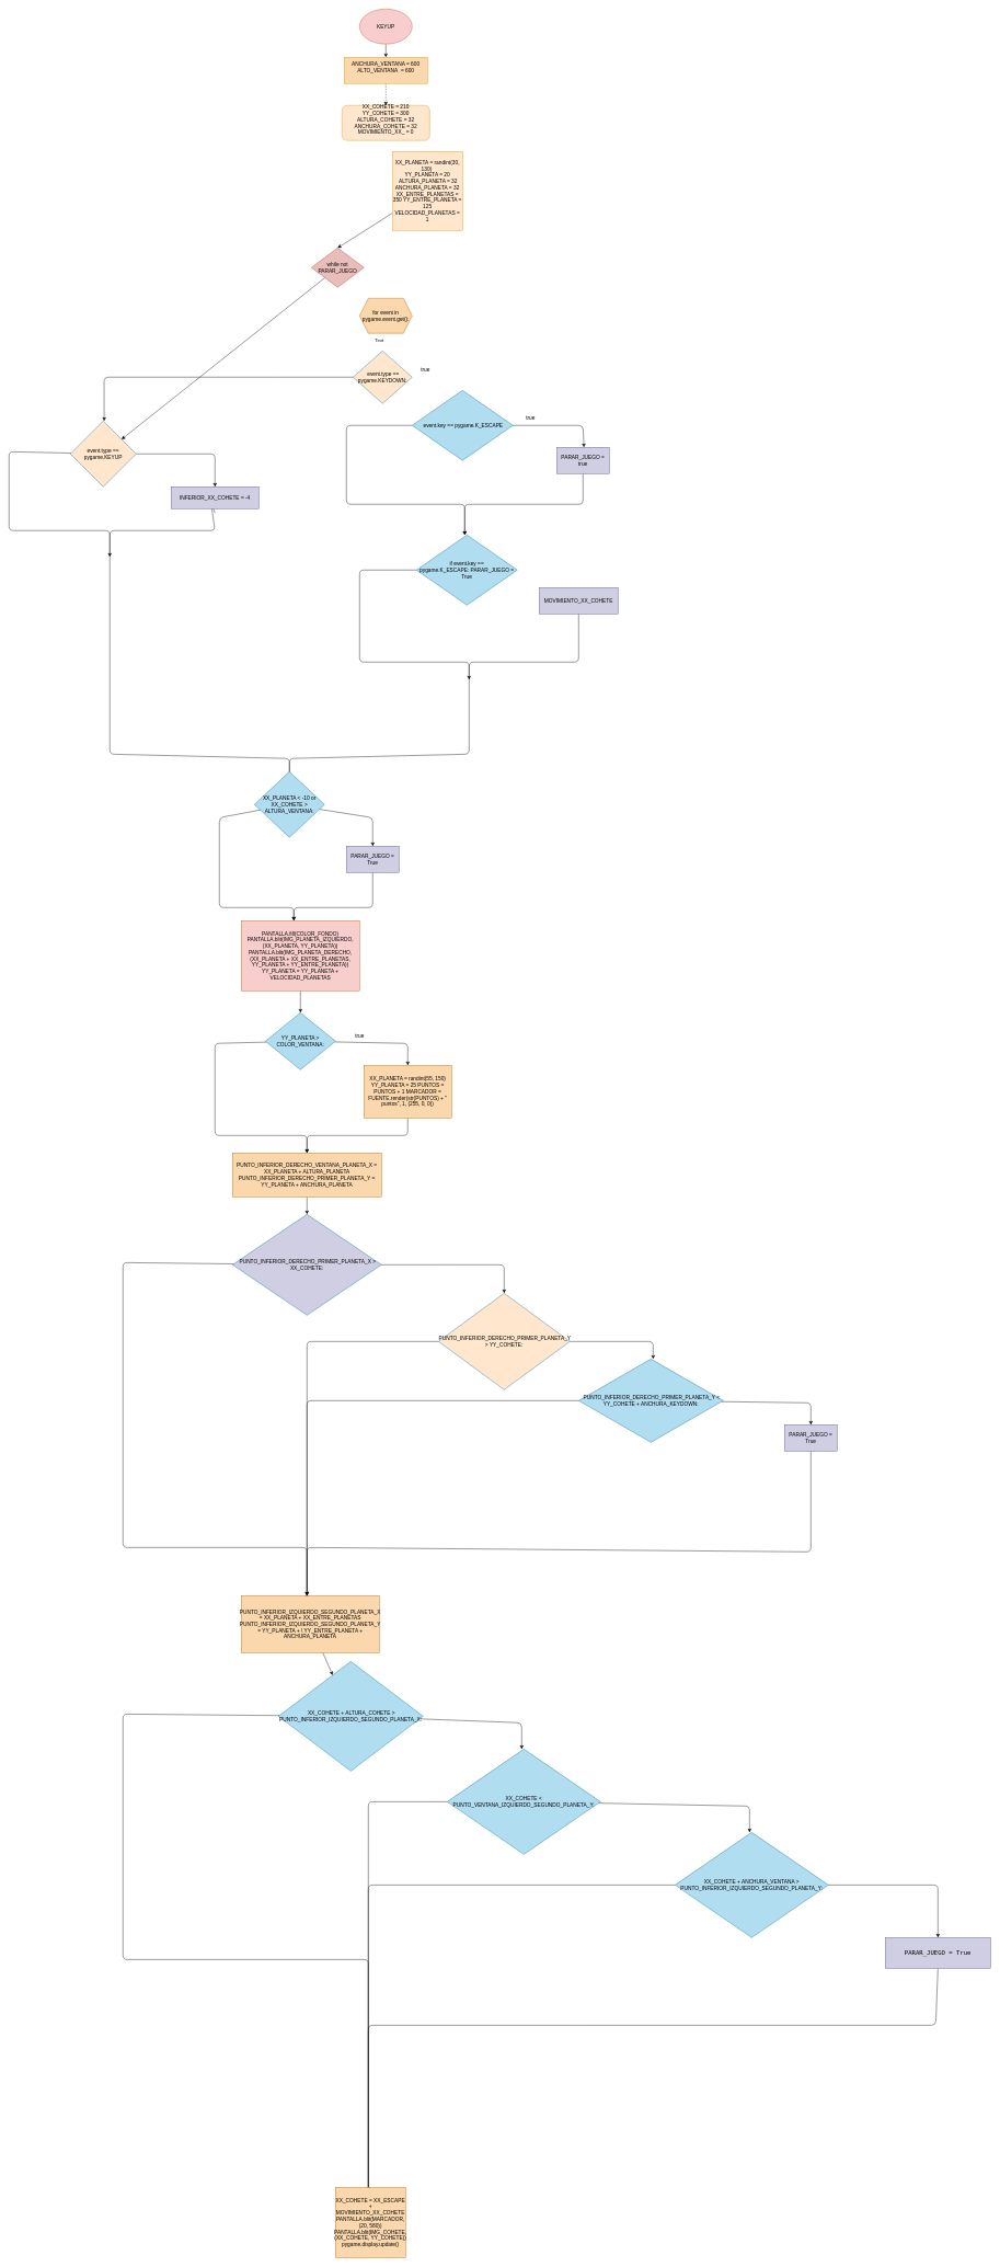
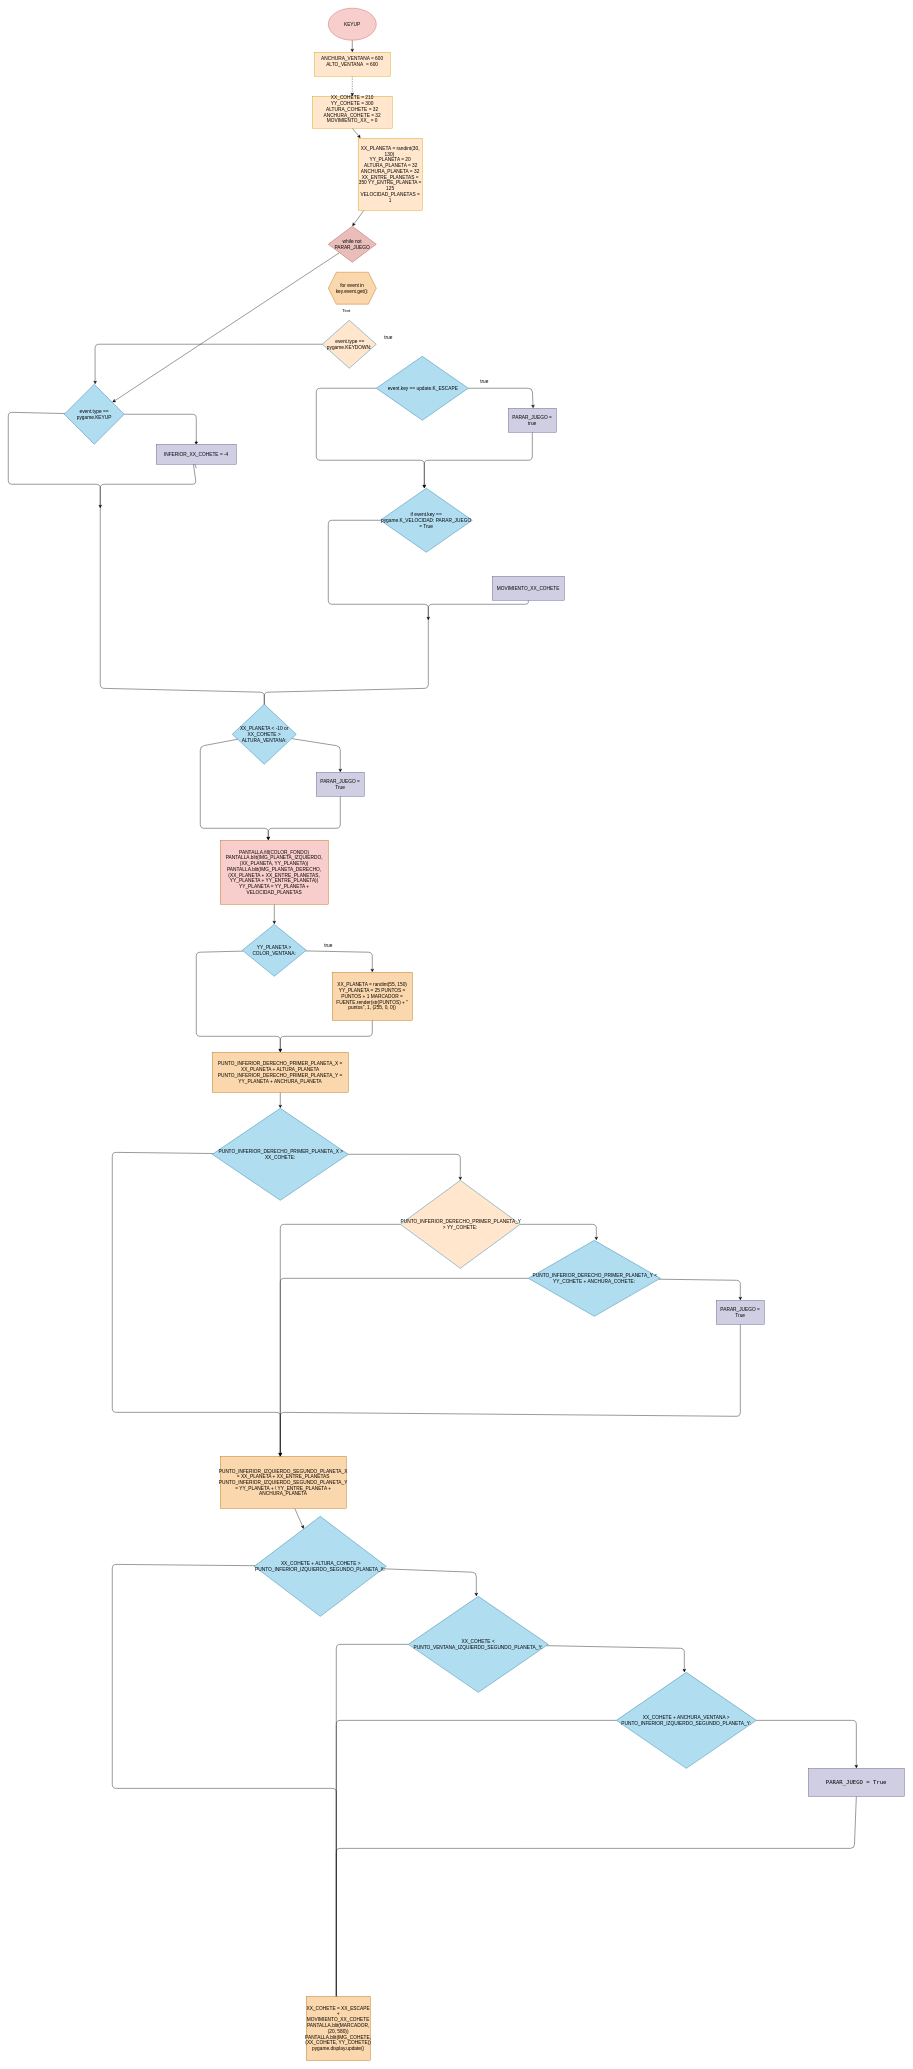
- <mxCell id="5" value="ANCHURA_VENTANA = 600&lt;div&gt;ALTO_VENTANA&amp;nbsp; = 600&lt;/div&gt;&lt;div&gt;&lt;br&gt;&lt;/div&gt;" style="rounded=0;whiteSpace=wrap;html=1;fillColor=#fad7ac;strokeColor=#d79b00;" parent="1" vertex="1"><mxGeometry x="785" y="130" width="190" height="60" as="geometry" /></mxCell>
+ <mxCell id="5" value="ANCHURA_VENTANA = 600&lt;div&gt;ALTO_VENTANA&amp;nbsp; = 600&lt;/div&gt;&lt;div&gt;&lt;br&gt;&lt;/div&gt;" style="rounded=0;whiteSpace=wrap;html=1;fillColor=#ffe6cc;strokeColor=#d79b00;" parent="1" vertex="1"><mxGeometry x="785" y="130" width="190" height="60" as="geometry" /></mxCell>
- <mxCell id="7" value="&lt;font&gt;XX_COHETE = 210&lt;/font&gt;&lt;div&gt;&lt;font&gt;YY_COHETE = 300&lt;/font&gt;&lt;/div&gt;&lt;div&gt;&lt;font&gt;ALTURA_COHETE = 32&lt;/font&gt;&lt;/div&gt;&lt;div&gt;&lt;font&gt;ANCHURA_COHETE = 32&lt;/font&gt;&lt;/div&gt;&lt;div&gt;&lt;font&gt;MOVIMIENTO_XX_ = 0&lt;/font&gt;&lt;/div&gt;&lt;div&gt;&lt;br&gt;&lt;/div&gt;" style="whiteSpace=wrap;html=1;fillColor=#ffe6cc;strokeColor=#d79b00;rounded=1;" parent="1" vertex="1"><mxGeometry x="780" y="240" width="200" height="80" as="geometry" /></mxCell>
+ <mxCell id="7" value="&lt;font&gt;XX_COHETE = 210&lt;/font&gt;&lt;div&gt;&lt;font&gt;YY_COHETE = 300&lt;/font&gt;&lt;/div&gt;&lt;div&gt;&lt;font&gt;ALTURA_COHETE = 32&lt;/font&gt;&lt;/div&gt;&lt;div&gt;&lt;font&gt;ANCHURA_COHETE = 32&lt;/font&gt;&lt;/div&gt;&lt;div&gt;&lt;font&gt;MOVIMIENTO_XX_ = 0&lt;/font&gt;&lt;/div&gt;&lt;div&gt;&lt;br&gt;&lt;/div&gt;" style="rounded=0;whiteSpace=wrap;html=1;fillColor=#ffe6cc;strokeColor=#d79b00;" parent="1" vertex="1"><mxGeometry x="780" y="240" width="200" height="80" as="geometry" /></mxCell>
+ <mxCell id="6" style="edgeStyle=none;html=1;exitX=0.5;exitY=1;exitDx=0;exitDy=0;" parent="1" source="7" target="9" edge="1"><mxGeometry relative="1" as="geometry" /></mxCell>
- <mxCell id="11" value="while not PARAR_JUEGO" style="rhombus;whiteSpace=wrap;html=1;fillColor=light-dark(#e9beba, #442724);strokeColor=#ae4132;" parent="1" vertex="1"><mxGeometry x="710" y="565" width="120" height="90" as="geometry" /></mxCell>
+ <mxCell id="11" value="while not PARAR_JUEGO" style="rhombus;whiteSpace=wrap;html=1;fillColor=light-dark(#e9beba, #442724);strokeColor=#ae4132;" parent="1" vertex="1"><mxGeometry x="820" y="565" width="120" height="90" as="geometry" /></mxCell>
- <mxCell id="12" value="for event in pygame.event.get():" style="shape=hexagon;perimeter=hexagonPerimeter2;whiteSpace=wrap;html=1;fixedSize=1;fillColor=#fad7ac;strokeColor=#b46504;" parent="1" vertex="1"><mxGeometry x="820" y="680" width="120" height="80" as="geometry" /></mxCell>
+ <mxCell id="12" value="for event in key.event.get():" style="shape=hexagon;perimeter=hexagonPerimeter2;whiteSpace=wrap;html=1;fixedSize=1;fillColor=#fad7ac;strokeColor=#b46504;" parent="1" vertex="1"><mxGeometry x="820" y="680" width="120" height="80" as="geometry" /></mxCell>
- <mxCell id="17" value="&lt;p&gt;&lt;font&gt;&amp;nbsp;event.key == pygame.K_ESCAPE&lt;/font&gt;&lt;/p&gt;&lt;p&gt;&lt;/p&gt;" style="rhombus;whiteSpace=wrap;html=1;fillColor=#b1ddf0;strokeColor=#10739e;" parent="1" vertex="1"><mxGeometry x="940" y="890" width="230" height="160" as="geometry" /></mxCell>
+ <mxCell id="17" value="&lt;p&gt;&lt;font&gt;&amp;nbsp;event.key == update.K_ESCAPE&lt;/font&gt;&lt;/p&gt;&lt;p&gt;&lt;/p&gt;" style="rhombus;whiteSpace=wrap;html=1;fillColor=#b1ddf0;strokeColor=#10739e;" parent="1" vertex="1"><mxGeometry x="940" y="890" width="230" height="160" as="geometry" /></mxCell>
- <mxCell id="29" value="event.type == pygame.KEYUP" style="rhombus;whiteSpace=wrap;html=1;fillColor=#ffe6cc;strokeColor=#10739e;" parent="1" vertex="1"><mxGeometry x="160" y="960" width="150" height="150" as="geometry" /></mxCell>
+ <mxCell id="29" value="event.type == pygame.KEYUP" style="rhombus;whiteSpace=wrap;html=1;fillColor=#b1ddf0;strokeColor=#10739e;" parent="1" vertex="1"><mxGeometry x="160" y="960" width="150" height="150" as="geometry" /></mxCell>
- <mxCell id="28" style="edgeStyle=none;html=1;entryX=0.5;entryY=0;entryDx=0;entryDy=0;" parent="1" source="29" target="31" edge="1"><mxGeometry relative="1" as="geometry"><Array as="points"><mxPoint x="490" y="1035" /></Array></mxGeometry></mxCell>
+ <mxCell id="28" style="edgeStyle=none;html=1;entryX=0.5;entryY=0;entryDx=0;entryDy=0;endArrow=diamond;" parent="1" source="29" target="31" edge="1"><mxGeometry relative="1" as="geometry"><Array as="points"><mxPoint x="490" y="1035" /></Array></mxGeometry></mxCell>
- <mxCell id="21" value="&lt;p&gt;&lt;font&gt;if event.key == pygame.K_ESCAPE:&amp;nbsp;&lt;span style=&quot;background-color: transparent;&quot;&gt;PARAR_JUEGO = True&lt;/span&gt;&lt;/font&gt;&lt;/p&gt;&lt;p&gt;&lt;/p&gt;" style="rhombus;whiteSpace=wrap;html=1;fillColor=#b1ddf0;strokeColor=#10739e;" parent="1" vertex="1"><mxGeometry x="950" y="1220" width="230" height="160" as="geometry" /></mxCell>
+ <mxCell id="21" value="&lt;p&gt;&lt;font&gt;if event.key == pygame.K_VELOCIDAD:&amp;nbsp;&lt;span style=&quot;background-color: transparent;&quot;&gt;PARAR_JUEGO = True&lt;/span&gt;&lt;/font&gt;&lt;/p&gt;&lt;p&gt;&lt;/p&gt;" style="rhombus;whiteSpace=wrap;html=1;fillColor=#b1ddf0;strokeColor=#10739e;" parent="1" vertex="1"><mxGeometry x="950" y="1220" width="230" height="160" as="geometry" /></mxCell>
- <mxCell id="26" value="MOVIMIENTO_XX_COHETE" style="rounded=0;whiteSpace=wrap;html=1;fillColor=#d0cee2;strokeColor=#56517e;" parent="1" vertex="1"><mxGeometry x="1230" y="1340" width="180" height="60" as="geometry" /></mxCell>
+ <mxCell id="26" value="MOVIMIENTO_XX_COHETE" style="rounded=0;whiteSpace=wrap;html=1;fillColor=#d0cee2;strokeColor=#56517e;" parent="1" vertex="1"><mxGeometry x="1230" y="1440" width="180" height="60" as="geometry" /></mxCell>
- <mxCell id="46" value="PUNTO_INFERIOR_DERECHO_VENTANA_PLANETA_X = XX_PLANETA + ALTURA_PLANETA PUNTO_INFERIOR_DERECHO_PRIMER_PLANETA_Y = YY_PLANETA + ANCHURA_PLANETA" style="rounded=0;whiteSpace=wrap;html=1;fillColor=#fad7ac;strokeColor=#b46504;" parent="1" vertex="1"><mxGeometry x="530" y="2630" width="340" height="100" as="geometry" /></mxCell>
+ <mxCell id="46" value="PUNTO_INFERIOR_DERECHO_PRIMER_PLANETA_X = XX_PLANETA + ALTURA_PLANETA PUNTO_INFERIOR_DERECHO_PRIMER_PLANETA_Y = YY_PLANETA + ANCHURA_PLANETA" style="rounded=0;whiteSpace=wrap;html=1;fillColor=#fad7ac;strokeColor=#b46504;" parent="1" vertex="1"><mxGeometry x="530" y="2630" width="340" height="100" as="geometry" /></mxCell>
- <mxCell id="49" value="&amp;nbsp;PUNTO_INFERIOR_DERECHO_PRIMER_PLANETA_X &amp;gt; XX_COHETE:" style="rhombus;whiteSpace=wrap;html=1;fillColor=#d0cee2;strokeColor=#10739e;" parent="1" vertex="1"><mxGeometry x="530" y="2770" width="340" height="230" as="geometry" /></mxCell>
+ <mxCell id="49" value="&amp;nbsp;PUNTO_INFERIOR_DERECHO_PRIMER_PLANETA_X &amp;gt; XX_COHETE:" style="rhombus;whiteSpace=wrap;html=1;fillColor=#b1ddf0;strokeColor=#10739e;" parent="1" vertex="1"><mxGeometry x="530" y="2770" width="340" height="230" as="geometry" /></mxCell>
- <mxCell id="55" value="&amp;nbsp;PUNTO_INFERIOR_DERECHO_PRIMER_PLANETA_Y &amp;lt; YY_COHETE + ANCHURA_KEYDOWN:" style="rhombus;whiteSpace=wrap;html=1;fillColor=#b1ddf0;strokeColor=#10739e;" parent="1" vertex="1"><mxGeometry x="1320" y="3100" width="330" height="190" as="geometry" /></mxCell>
+ <mxCell id="55" value="&amp;nbsp;PUNTO_INFERIOR_DERECHO_PRIMER_PLANETA_Y &amp;lt; YY_COHETE + ANCHURA_COHETE:" style="rhombus;whiteSpace=wrap;html=1;fillColor=#b1ddf0;strokeColor=#10739e;" parent="1" vertex="1"><mxGeometry x="1320" y="3100" width="330" height="190" as="geometry" /></mxCell>
